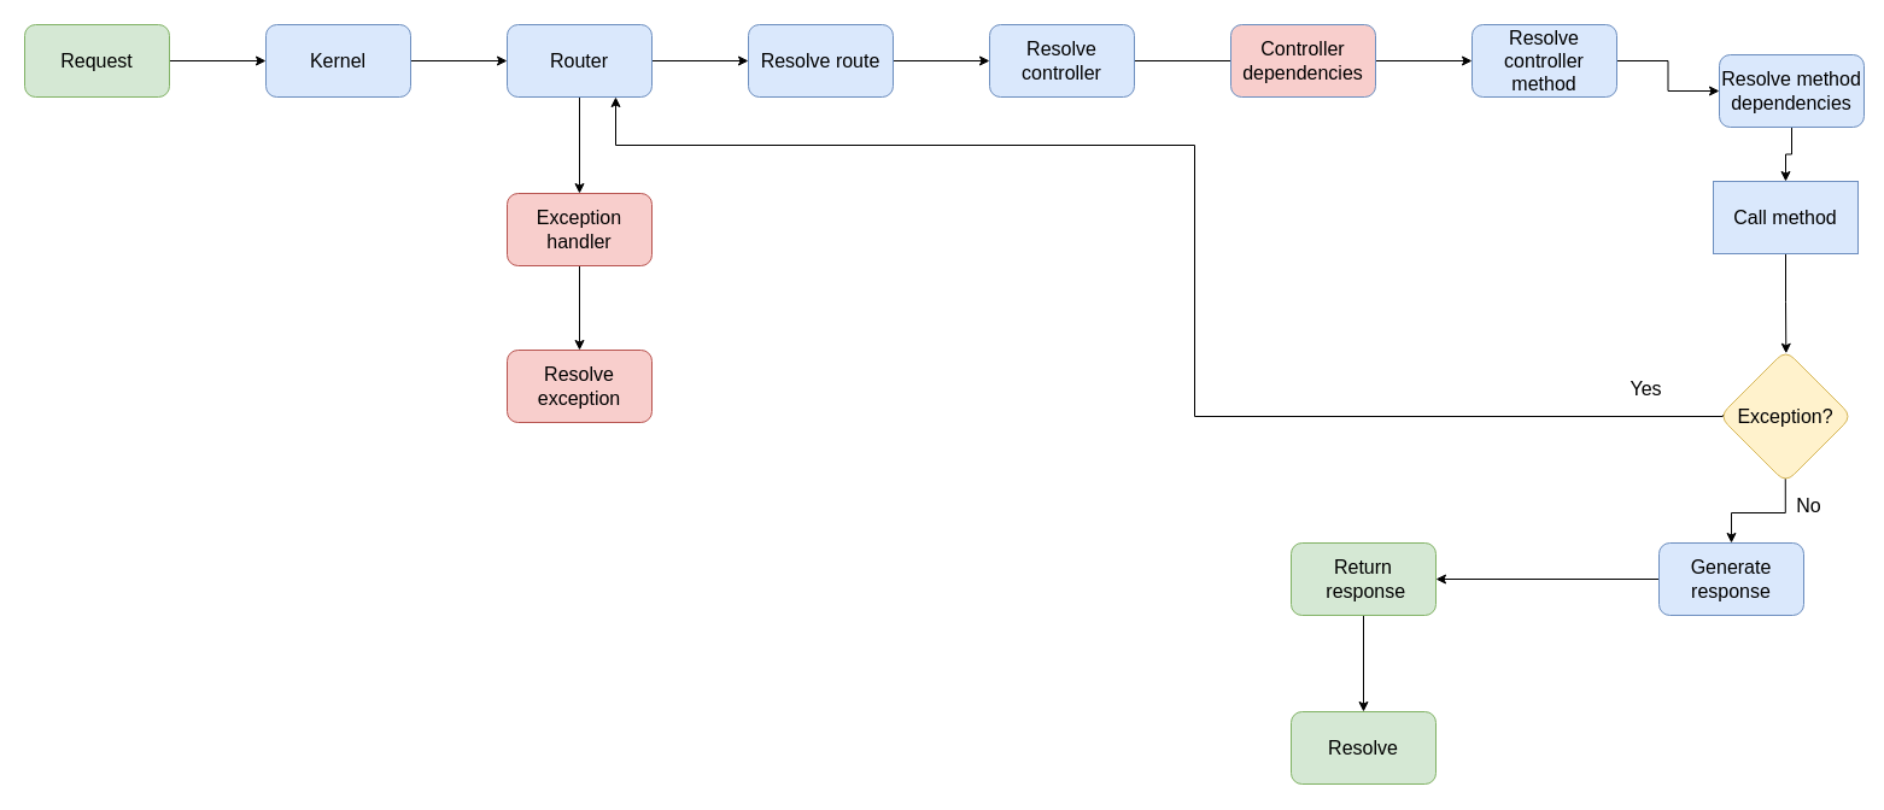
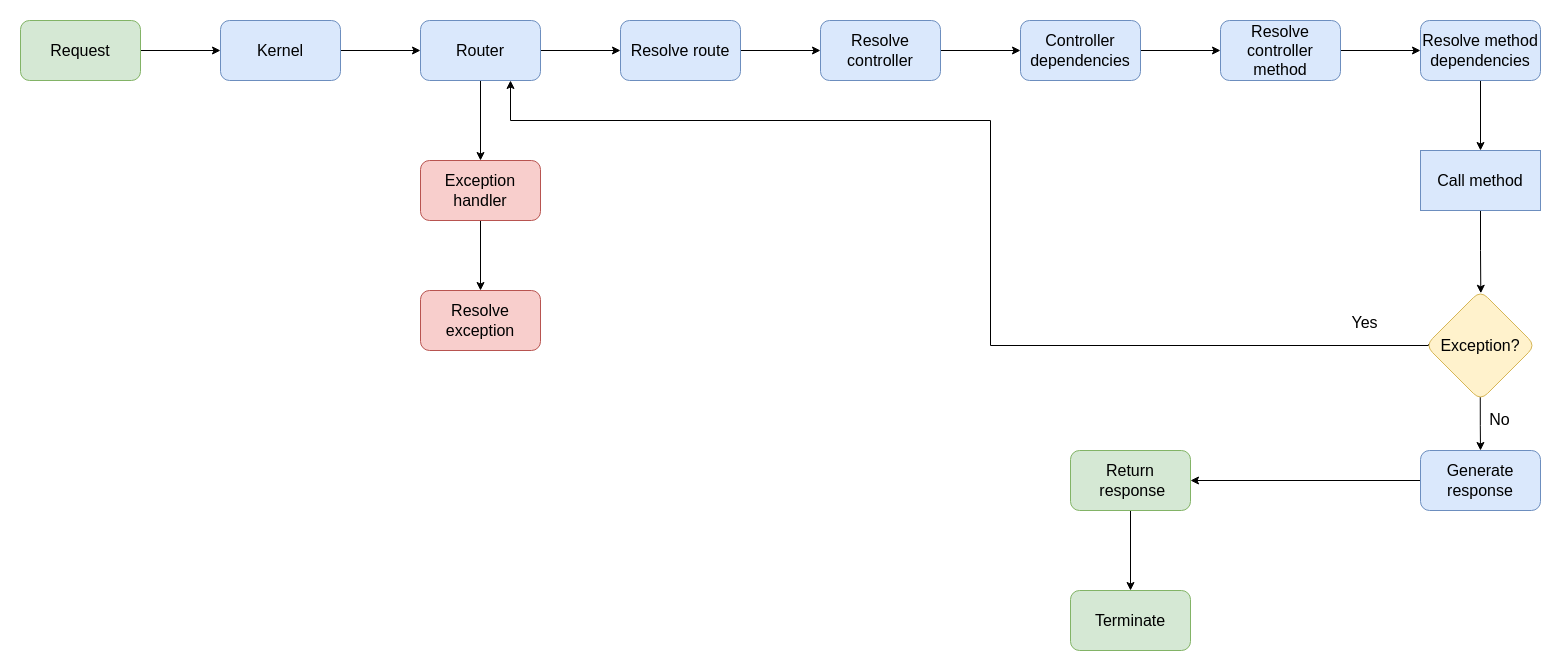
- <mxCell id="8" value="" style="edgeStyle=orthogonalEdgeStyle;rounded=0;orthogonalLoop=1;jettySize=auto;html=1;fontSize=16;endArrow=none;" edge="1" parent="1" source="9" target="11"><mxGeometry relative="1" as="geometry" /></mxCell>
+ <mxCell id="8" value="" style="edgeStyle=orthogonalEdgeStyle;rounded=0;orthogonalLoop=1;jettySize=auto;html=1;fontSize=16;" edge="1" parent="1" source="9" target="11"><mxGeometry relative="1" as="geometry" /></mxCell>
- <mxCell id="11" value="&lt;font style=&quot;font-size: 16px;&quot;&gt;Controller dependencies&lt;br&gt;&lt;/font&gt;" style="rounded=1;whiteSpace=wrap;html=1;fillColor=#f8cecc;strokeColor=#6c8ebf;" vertex="1" parent="1"><mxGeometry x="1020" y="20" width="120" height="60" as="geometry" /></mxCell>
+ <mxCell id="11" value="&lt;font style=&quot;font-size: 16px;&quot;&gt;Controller dependencies&lt;br&gt;&lt;/font&gt;" style="rounded=1;whiteSpace=wrap;html=1;fillColor=#dae8fc;strokeColor=#6c8ebf;" vertex="1" parent="1"><mxGeometry x="1020" y="20" width="120" height="60" as="geometry" /></mxCell>
- <mxCell id="15" value="&lt;font style=&quot;font-size: 16px;&quot;&gt;Resolve method dependencies&lt;br&gt;&lt;/font&gt;" style="rounded=1;whiteSpace=wrap;html=1;fillColor=#dae8fc;strokeColor=#6c8ebf;" vertex="1" parent="1"><mxGeometry x="1425" y="45" width="120" height="60" as="geometry" /></mxCell>
+ <mxCell id="15" value="&lt;font style=&quot;font-size: 16px;&quot;&gt;Resolve method dependencies&lt;br&gt;&lt;/font&gt;" style="rounded=1;whiteSpace=wrap;html=1;fillColor=#dae8fc;strokeColor=#6c8ebf;" vertex="1" parent="1"><mxGeometry x="1420" y="20" width="120" height="60" as="geometry" /></mxCell>
- <mxCell id="26" value="&lt;font style=&quot;font-size: 16px;&quot;&gt;Generate response&lt;/font&gt;" style="whiteSpace=wrap;html=1;rounded=1;fillColor=#dae8fc;strokeColor=#6c8ebf;" vertex="1" parent="1"><mxGeometry x="1375" y="450" width="120" height="60" as="geometry" /></mxCell>
+ <mxCell id="26" value="&lt;font style=&quot;font-size: 16px;&quot;&gt;Generate response&lt;/font&gt;" style="whiteSpace=wrap;html=1;rounded=1;fillColor=#dae8fc;strokeColor=#6c8ebf;" vertex="1" parent="1"><mxGeometry x="1420" y="450" width="120" height="60" as="geometry" /></mxCell>
- <mxCell id="31" value="&lt;span style=&quot;font-size: 16px;&quot;&gt;Resolve&lt;/span&gt;" style="whiteSpace=wrap;html=1;rounded=1;fillColor=#d5e8d4;strokeColor=#82b366;" vertex="1" parent="1"><mxGeometry x="1070" y="590" width="120" height="60" as="geometry" /></mxCell>
+ <mxCell id="31" value="&lt;span style=&quot;font-size: 16px;&quot;&gt;Terminate&lt;/span&gt;" style="whiteSpace=wrap;html=1;rounded=1;fillColor=#d5e8d4;strokeColor=#82b366;" vertex="1" parent="1"><mxGeometry x="1070" y="590" width="120" height="60" as="geometry" /></mxCell>
